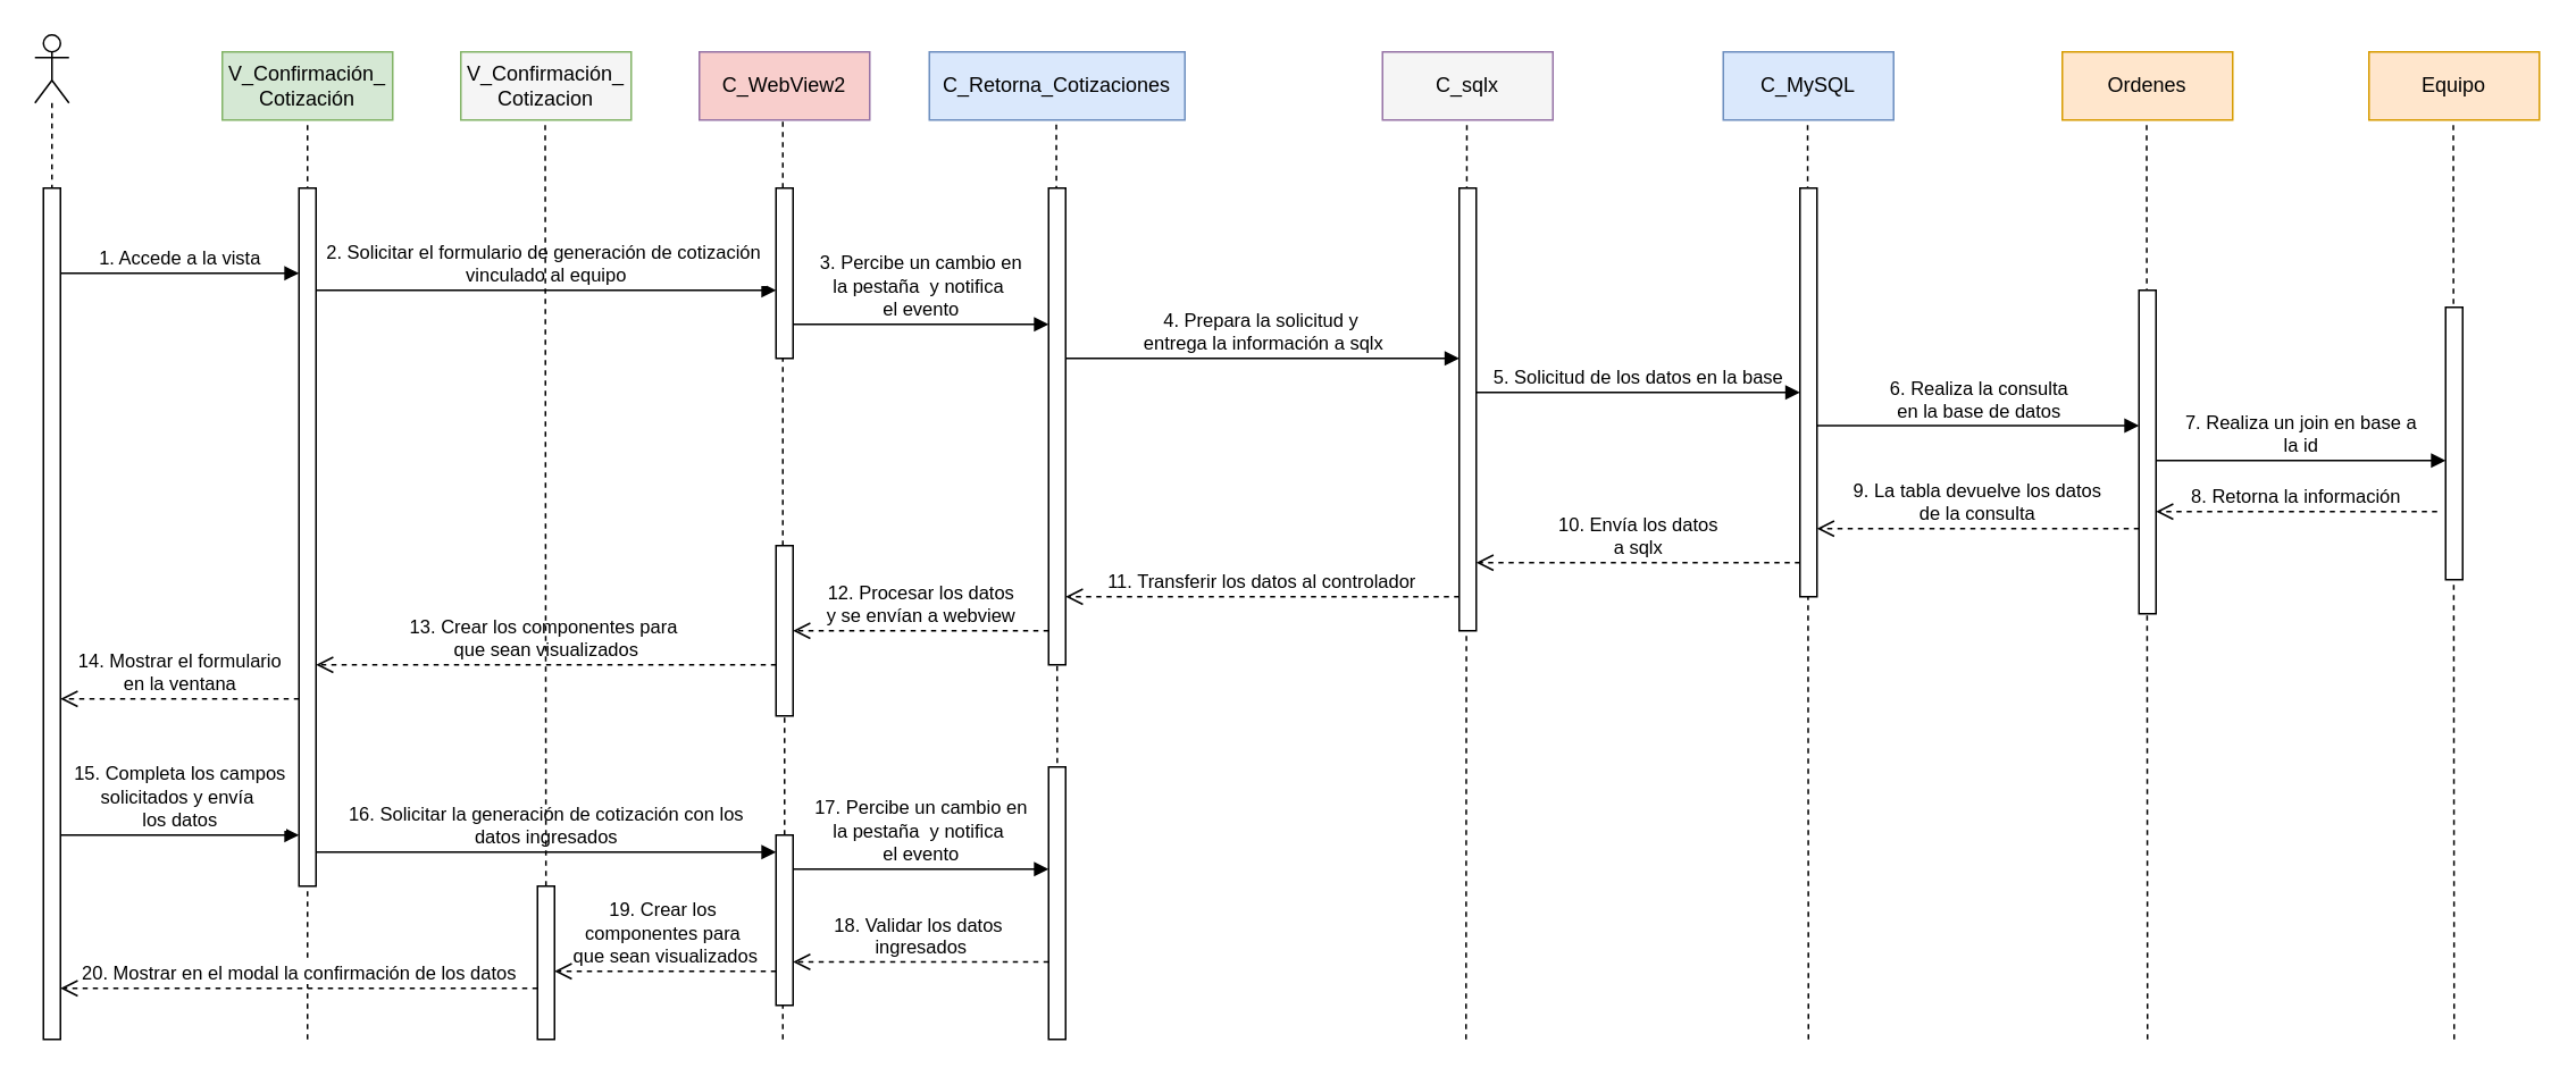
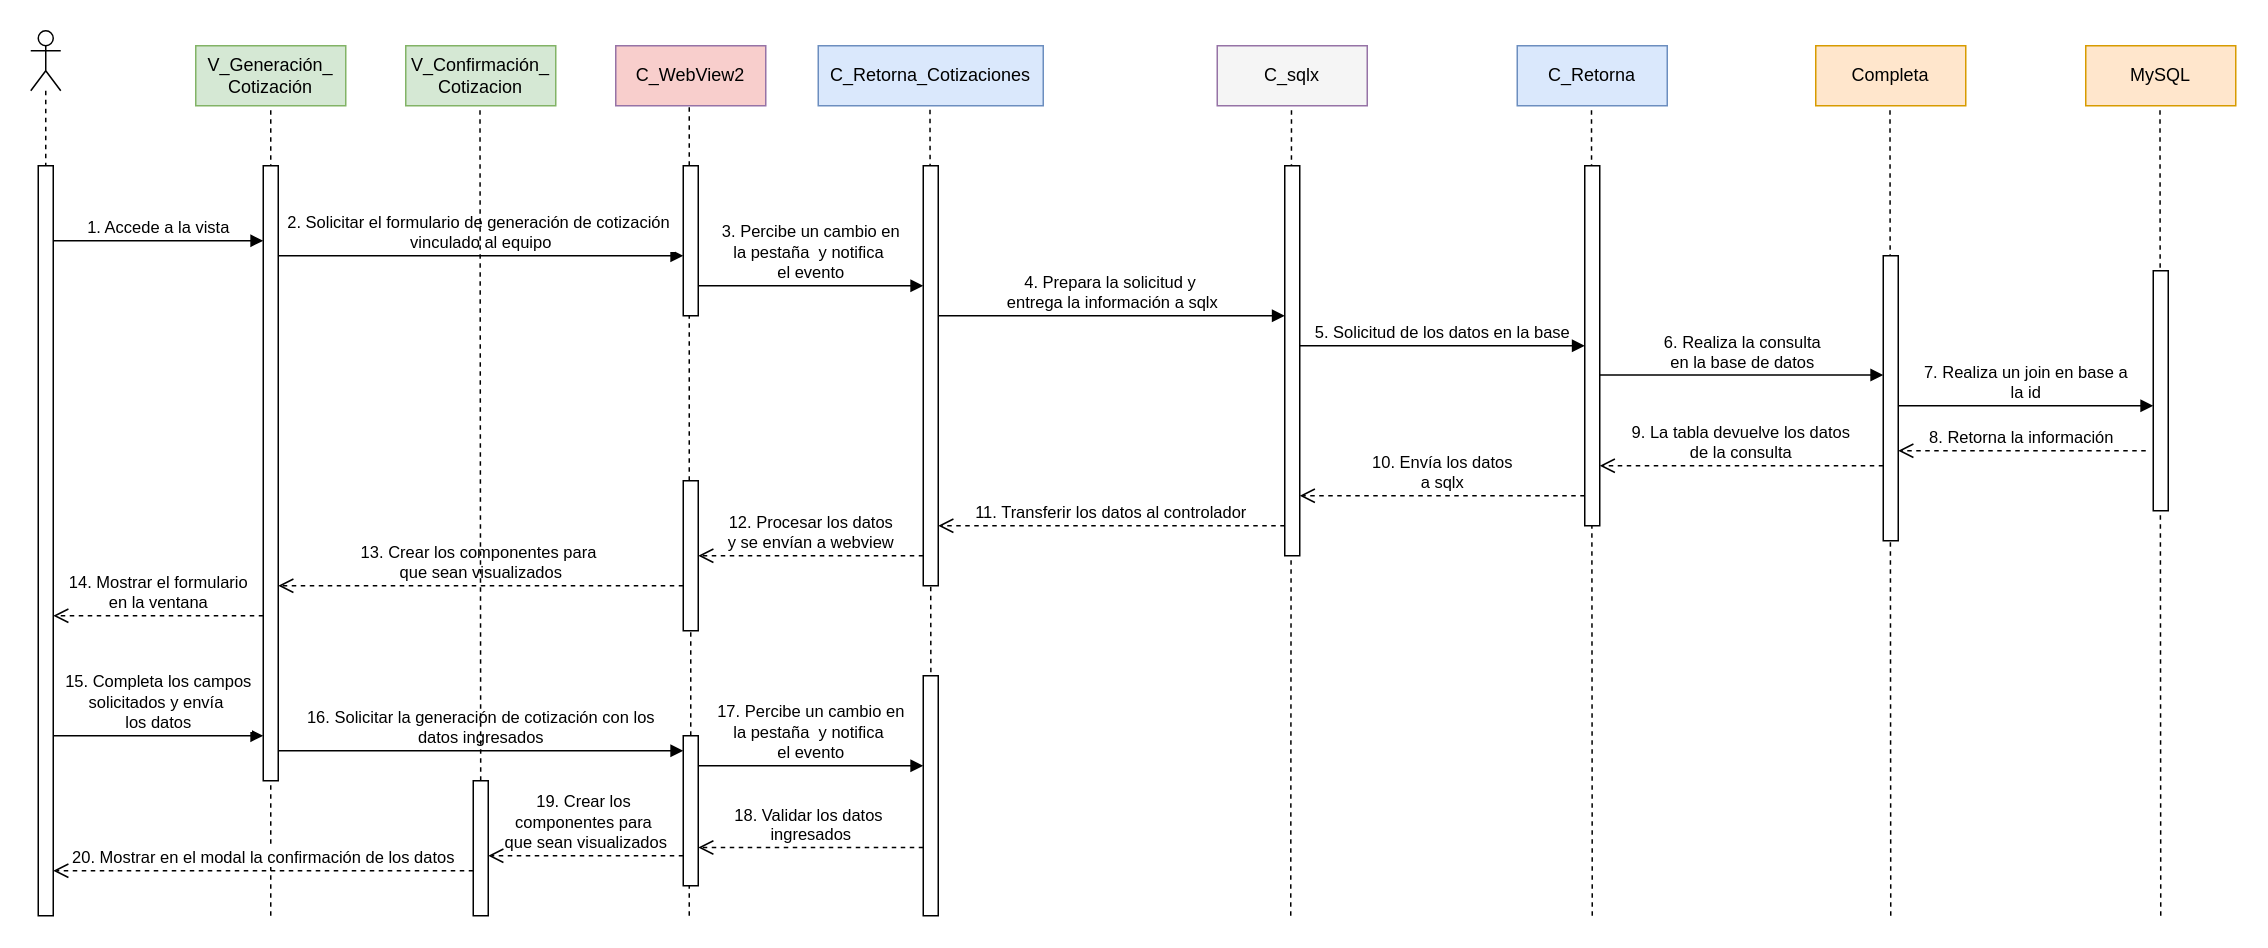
- <mxCell id="39" value="&lt;div&gt;V_Confirmación_&lt;/div&gt;&lt;div&gt;Cotización&lt;/div&gt;" style="rounded=0;whiteSpace=wrap;html=1;fillColor=#d5e8d4;strokeColor=#82b366;" vertex="1" parent="1"><mxGeometry x="130" y="30" width="100" height="40" as="geometry" /></mxCell>
+ <mxCell id="39" value="&lt;div&gt;V_Generación_&lt;/div&gt;&lt;div&gt;Cotización&lt;/div&gt;" style="rounded=0;whiteSpace=wrap;html=1;fillColor=#d5e8d4;strokeColor=#82b366;" vertex="1" parent="1"><mxGeometry x="130" y="30" width="100" height="40" as="geometry" /></mxCell>
- <mxCell id="41" value="&lt;div&gt;V_Confirmación_&lt;/div&gt;&lt;div&gt;Cotizacion&lt;/div&gt;" style="rounded=0;whiteSpace=wrap;html=1;fillColor=#f5f5f5;strokeColor=#82b366;" vertex="1" parent="1"><mxGeometry x="270" y="30" width="100" height="40" as="geometry" /></mxCell>
+ <mxCell id="41" value="&lt;div&gt;V_Confirmación_&lt;/div&gt;&lt;div&gt;Cotizacion&lt;/div&gt;" style="rounded=0;whiteSpace=wrap;html=1;fillColor=#d5e8d4;strokeColor=#82b366;" vertex="1" parent="1"><mxGeometry x="270" y="30" width="100" height="40" as="geometry" /></mxCell>
- <mxCell id="44" value="C_MySQL" style="rounded=0;whiteSpace=wrap;html=1;fillColor=#dae8fc;strokeColor=#6c8ebf;" vertex="1" parent="1"><mxGeometry x="1011" y="30" width="100" height="40" as="geometry" /></mxCell>
+ <mxCell id="44" value="C_Retorna" style="rounded=0;whiteSpace=wrap;html=1;fillColor=#dae8fc;strokeColor=#6c8ebf;" vertex="1" parent="1"><mxGeometry x="1011" y="30" width="100" height="40" as="geometry" /></mxCell>
- <mxCell id="45" value="Ordenes" style="rounded=0;whiteSpace=wrap;html=1;fillColor=#ffe6cc;strokeColor=#d79b00;" vertex="1" parent="1"><mxGeometry x="1210" y="30" width="100" height="40" as="geometry" /></mxCell>
+ <mxCell id="45" value="Completa" style="rounded=0;whiteSpace=wrap;html=1;fillColor=#ffe6cc;strokeColor=#d79b00;" vertex="1" parent="1"><mxGeometry x="1210" y="30" width="100" height="40" as="geometry" /></mxCell>
- <mxCell id="52" value="Equipo" style="rounded=0;whiteSpace=wrap;html=1;fillColor=#ffe6cc;strokeColor=#d79b00;" vertex="1" parent="1"><mxGeometry x="1390" y="30" width="100" height="40" as="geometry" /></mxCell>
+ <mxCell id="52" value="MySQL" style="rounded=0;whiteSpace=wrap;html=1;fillColor=#ffe6cc;strokeColor=#d79b00;" vertex="1" parent="1"><mxGeometry x="1390" y="30" width="100" height="40" as="geometry" /></mxCell>
